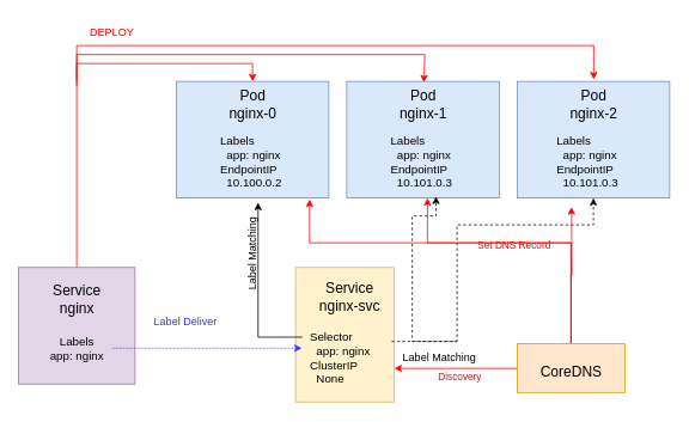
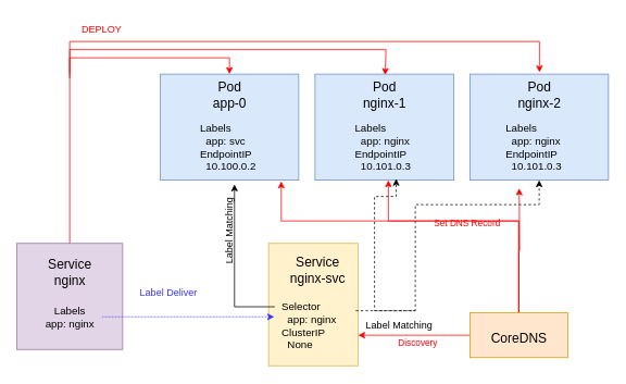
- <mxCell id="10" value="Pod&lt;br&gt;nginx-0" style="text;html=1;align=center;verticalAlign=middle;resizable=0;points=[];autosize=1;strokeColor=none;fillColor=none;fontSize=16;" parent="8" vertex="1"><mxGeometry x="45" width="80" height="50" as="geometry" /></mxCell>
+ <mxCell id="10" value="Pod&lt;br&gt;app-0" style="text;html=1;align=center;verticalAlign=middle;resizable=0;points=[];autosize=1;strokeColor=none;fillColor=none;fontSize=16;" parent="8" vertex="1"><mxGeometry x="45" width="80" height="50" as="geometry" /></mxCell>
- <mxCell id="11" value="&amp;nbsp; Labels&lt;br style=&quot;font-size: 13px;&quot;&gt;&amp;nbsp; &amp;nbsp; app: nginx&lt;br&gt;&amp;nbsp; EndpointIP&lt;br&gt;&amp;nbsp; &amp;nbsp; 10.100.0.2" style="text;html=1;align=left;verticalAlign=middle;resizable=0;points=[];autosize=1;strokeColor=none;fillColor=none;fontSize=13;" parent="8" vertex="1"><mxGeometry x="40" y="50.001" width="100" height="80" as="geometry" /></mxCell>
+ <mxCell id="11" value="&amp;nbsp; Labels&lt;br style=&quot;font-size: 13px;&quot;&gt;&amp;nbsp; &amp;nbsp; app: svc&lt;br&gt;&amp;nbsp; EndpointIP&lt;br&gt;&amp;nbsp; &amp;nbsp; 10.100.0.2" style="text;html=1;align=left;verticalAlign=middle;resizable=0;points=[];autosize=1;strokeColor=none;fillColor=none;fontSize=13;" parent="8" vertex="1"><mxGeometry x="40" y="50.001" width="100" height="80" as="geometry" /></mxCell>
